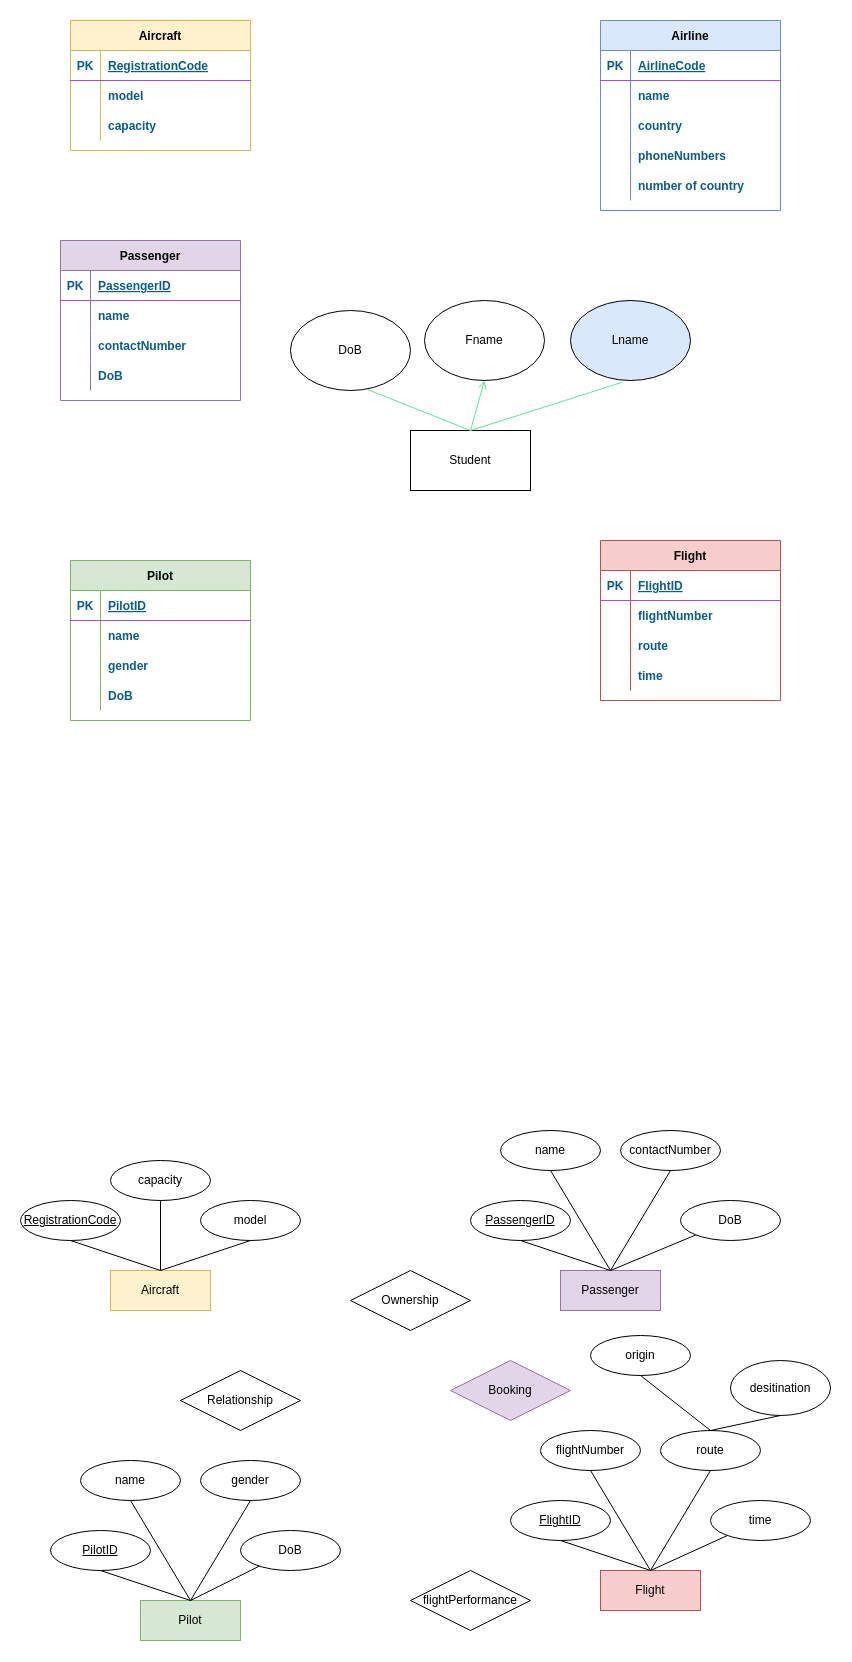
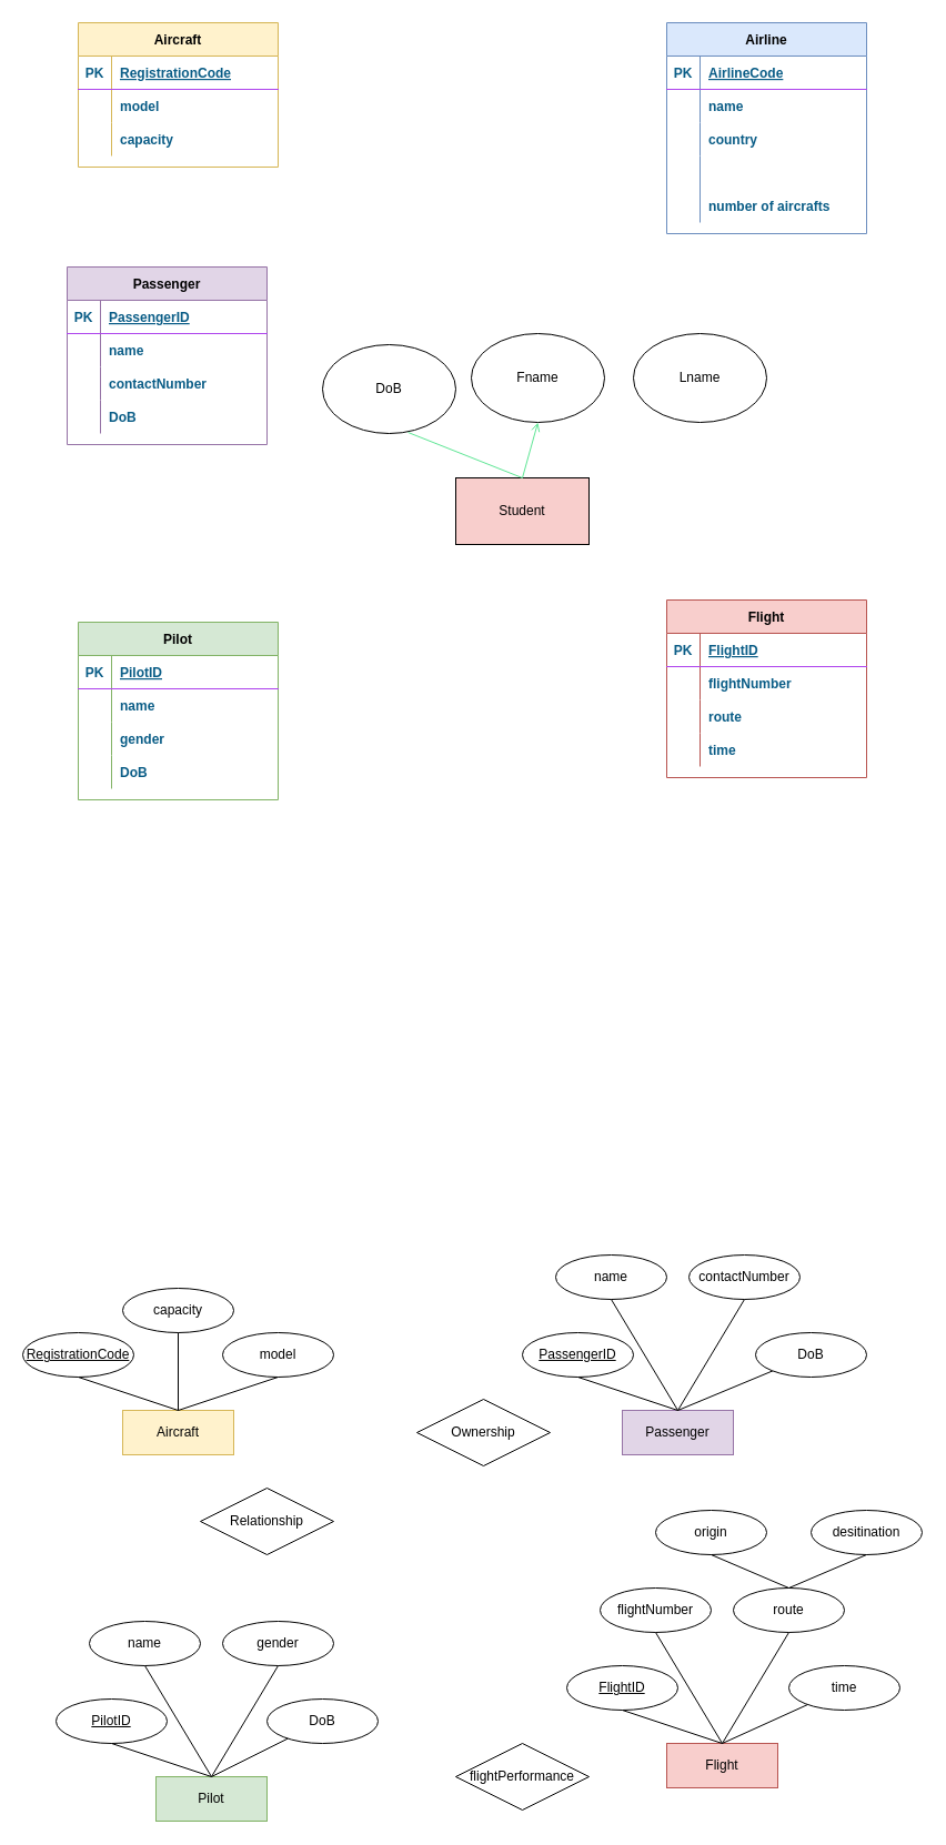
- <mxCell id="14" value="phoneNumbers" style="shape=partialRectangle;connectable=0;fillColor=none;top=0;left=0;bottom=0;right=0;align=left;spacingLeft=6;overflow=hidden;fontStyle=1;strokeColor=#AF45ED;fontColor=#095C86;" parent="12" vertex="1"><mxGeometry x="30" width="150" height="30" as="geometry" /></mxCell>
- <mxCell id="17" value="number of country" style="shape=partialRectangle;connectable=0;fillColor=none;top=0;left=0;bottom=0;right=0;align=left;spacingLeft=6;overflow=hidden;fontStyle=1;strokeColor=#AF45ED;fontColor=#095C86;" parent="15" vertex="1"><mxGeometry x="30" width="150" height="30" as="geometry" /></mxCell>
+ <mxCell id="17" value="number of aircrafts" style="shape=partialRectangle;connectable=0;fillColor=none;top=0;left=0;bottom=0;right=0;align=left;spacingLeft=6;overflow=hidden;fontStyle=1;strokeColor=#AF45ED;fontColor=#095C86;" parent="15" vertex="1"><mxGeometry x="30" width="150" height="30" as="geometry" /></mxCell>
- <mxCell id="68" value="Lname" style="ellipse;whiteSpace=wrap;html=1;rounded=0;sketch=0;fillColor=#dae8fc;" parent="1" vertex="1"><mxGeometry x="570" y="300" width="120" height="80" as="geometry" /></mxCell>
+ <mxCell id="68" value="Lname" style="ellipse;whiteSpace=wrap;html=1;rounded=0;sketch=0;" parent="1" vertex="1"><mxGeometry x="570" y="300" width="120" height="80" as="geometry" /></mxCell>
- <mxCell id="72" value="" style="endArrow=none;html=1;fontColor=#095C86;strokeColor=#60E696;fillColor=#F694C1;entryX=0.425;entryY=1.025;entryDx=0;entryDy=0;entryPerimeter=0;exitX=0.5;exitY=0;exitDx=0;exitDy=0;" parent="1" source="67" target="68" edge="1"><mxGeometry width="50" height="50" relative="1" as="geometry"><mxPoint x="453.04" y="460" as="sourcePoint" /><mxPoint x="377.04" y="399.04" as="targetPoint" /></mxGeometry></mxCell>
- <mxCell id="67" value="Student" style="rounded=0;whiteSpace=wrap;html=1;sketch=0;" parent="1" vertex="1"><mxGeometry x="410" y="430" width="120" height="60" as="geometry" /></mxCell>
+ <mxCell id="67" value="Student" style="rounded=0;whiteSpace=wrap;html=1;sketch=0;fillColor=#f8cecc;" parent="1" vertex="1"><mxGeometry x="410" y="430" width="120" height="60" as="geometry" /></mxCell>
- <mxCell id="115" value="Ownership" style="shape=rhombus;perimeter=rhombusPerimeter;whiteSpace=wrap;html=1;align=center;" vertex="1" parent="1"><mxGeometry x="350" y="1270" width="120" height="60" as="geometry" /></mxCell>
+ <mxCell id="115" value="Ownership" style="shape=rhombus;perimeter=rhombusPerimeter;whiteSpace=wrap;html=1;align=center;" vertex="1" parent="1"><mxGeometry x="375" y="1260" width="120" height="60" as="geometry" /></mxCell>
- <mxCell id="108" value="origin" style="ellipse;whiteSpace=wrap;html=1;align=center;" vertex="1" parent="1"><mxGeometry x="590" y="1335" width="100" height="40" as="geometry" /></mxCell>
+ <mxCell id="108" value="origin" style="ellipse;whiteSpace=wrap;html=1;align=center;" vertex="1" parent="1"><mxGeometry x="590" y="1360" width="100" height="40" as="geometry" /></mxCell>
- <mxCell id="109" value="desitination" style="ellipse;whiteSpace=wrap;html=1;align=center;" vertex="1" parent="1"><mxGeometry x="730" y="1360" width="100" height="55" as="geometry" /></mxCell>
+ <mxCell id="109" value="desitination" style="ellipse;whiteSpace=wrap;html=1;align=center;" vertex="1" parent="1"><mxGeometry x="730" y="1360" width="100" height="40" as="geometry" /></mxCell>
- <mxCell id="112" value="Booking" style="shape=rhombus;perimeter=rhombusPerimeter;whiteSpace=wrap;html=1;align=center;fillColor=#e1d5e7;strokeColor=#9673a6;" vertex="1" parent="1"><mxGeometry x="450" y="1360" width="120" height="60" as="geometry" /></mxCell>
- <mxCell id="114" value="Relationship" style="shape=rhombus;perimeter=rhombusPerimeter;whiteSpace=wrap;html=1;align=center;" vertex="1" parent="1"><mxGeometry x="180" y="1370" width="120" height="60" as="geometry" /></mxCell>
+ <mxCell id="114" value="Relationship" style="shape=rhombus;perimeter=rhombusPerimeter;whiteSpace=wrap;html=1;align=center;" vertex="1" parent="1"><mxGeometry x="180" y="1340" width="120" height="60" as="geometry" /></mxCell>
